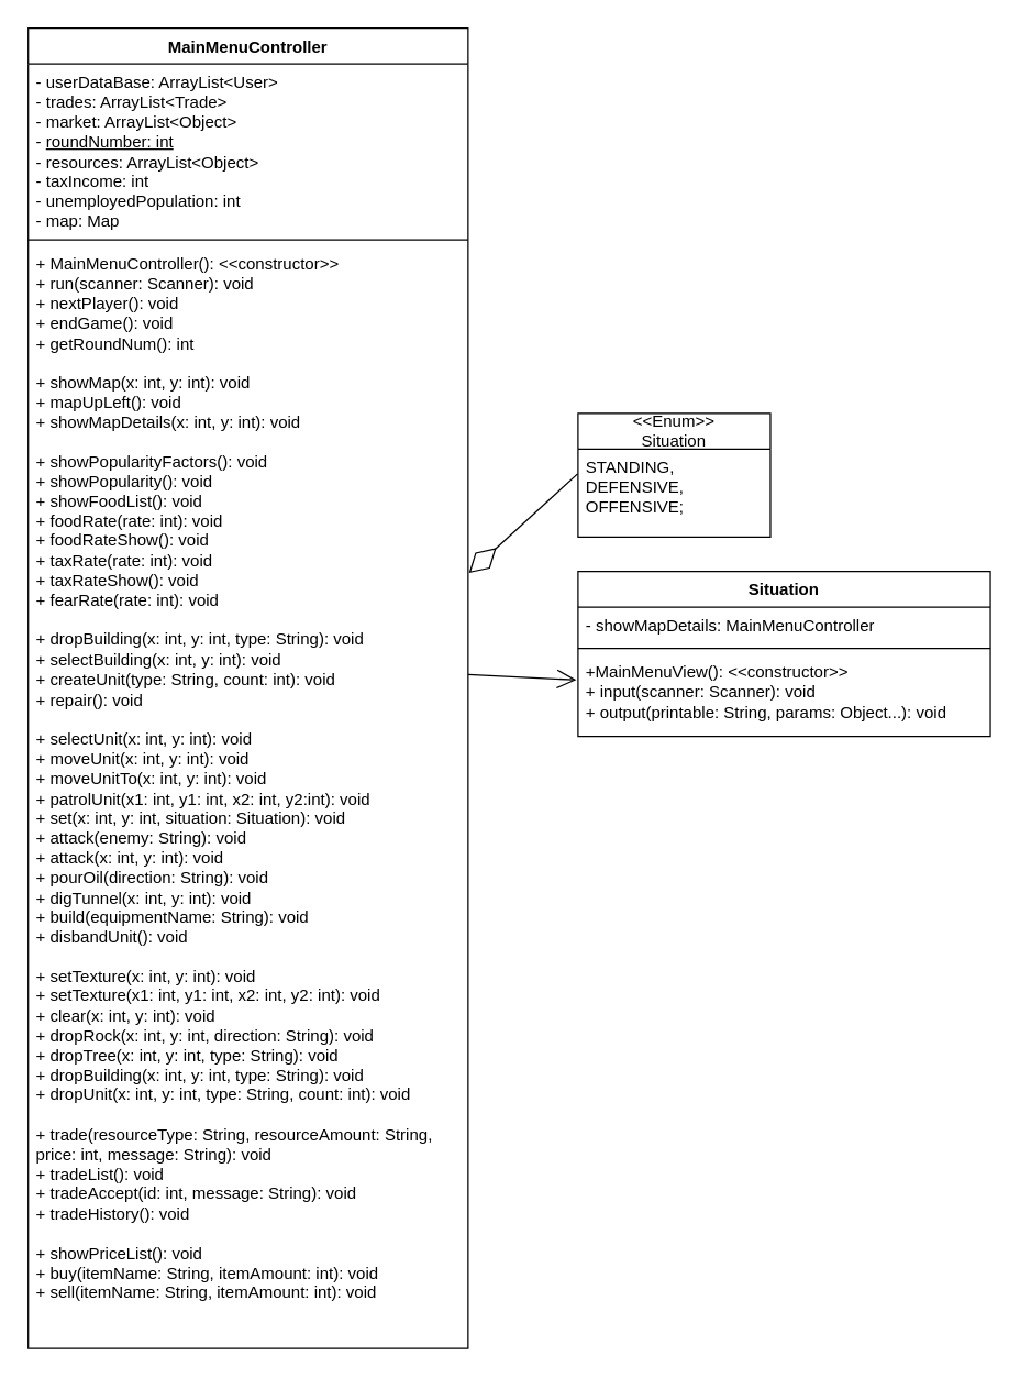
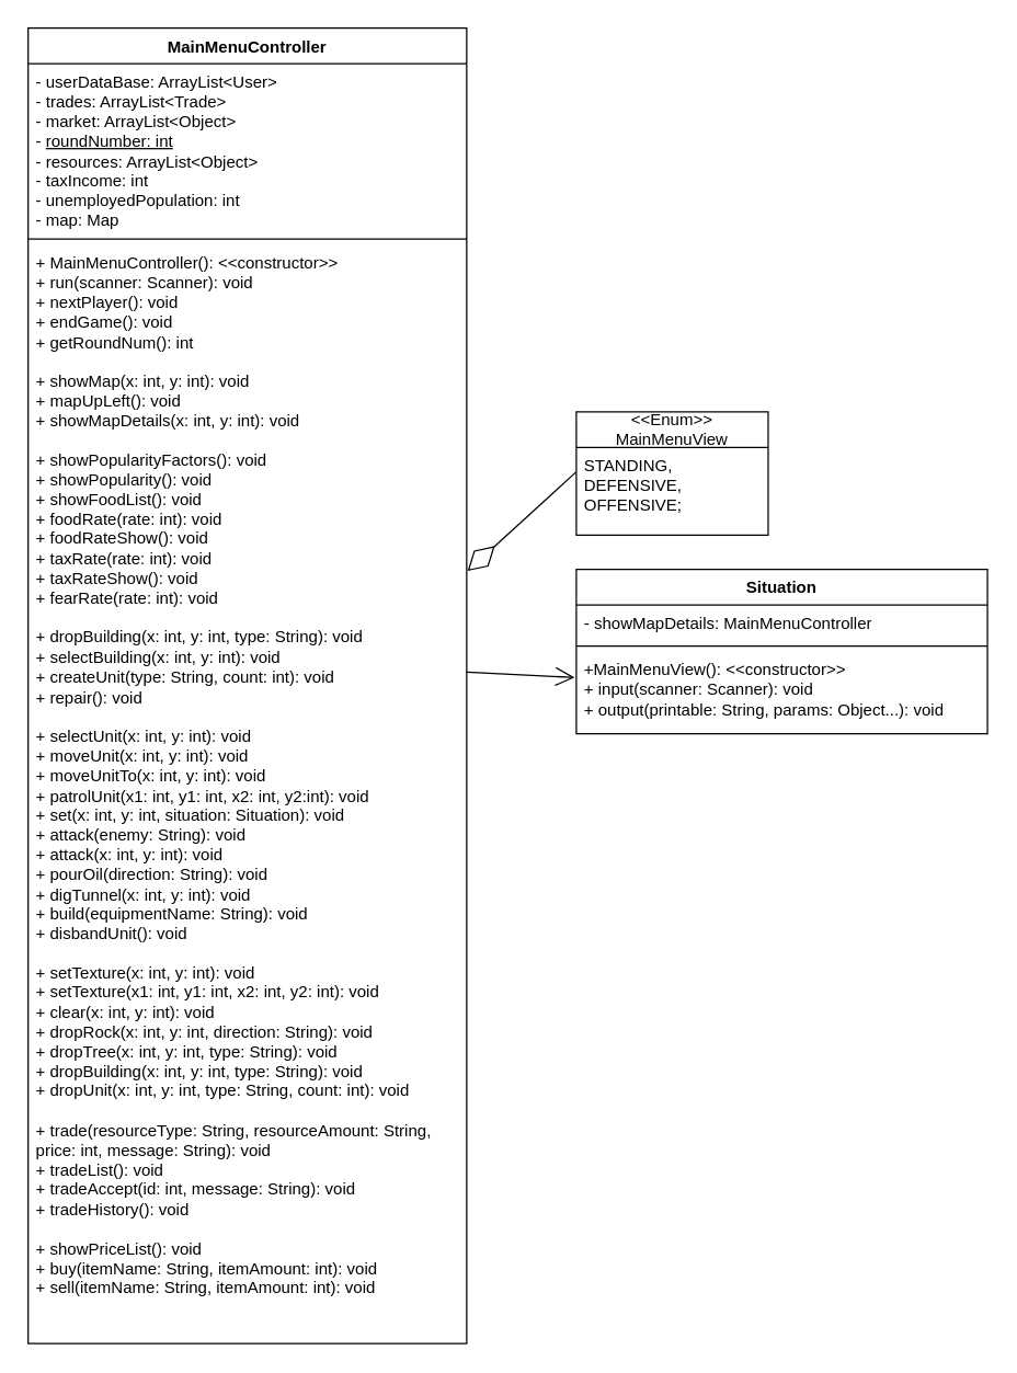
- <mxCell id="10" value="&amp;lt;&amp;lt;Enum&amp;gt;&amp;gt;&lt;br&gt;Situation" style="swimlane;fontStyle=0;childLayout=stackLayout;horizontal=1;startSize=26;fillColor=none;horizontalStack=0;resizeParent=1;resizeParentMax=0;resizeLast=0;collapsible=1;marginBottom=0;whiteSpace=wrap;html=1;" parent="1" vertex="1"><mxGeometry x="420" y="300" width="140" height="90" as="geometry" /></mxCell>
+ <mxCell id="10" value="&amp;lt;&amp;lt;Enum&amp;gt;&amp;gt;&lt;br&gt;MainMenuView" style="swimlane;fontStyle=0;childLayout=stackLayout;horizontal=1;startSize=26;fillColor=none;horizontalStack=0;resizeParent=1;resizeParentMax=0;resizeLast=0;collapsible=1;marginBottom=0;whiteSpace=wrap;html=1;" parent="1" vertex="1"><mxGeometry x="420" y="300" width="140" height="90" as="geometry" /></mxCell>
